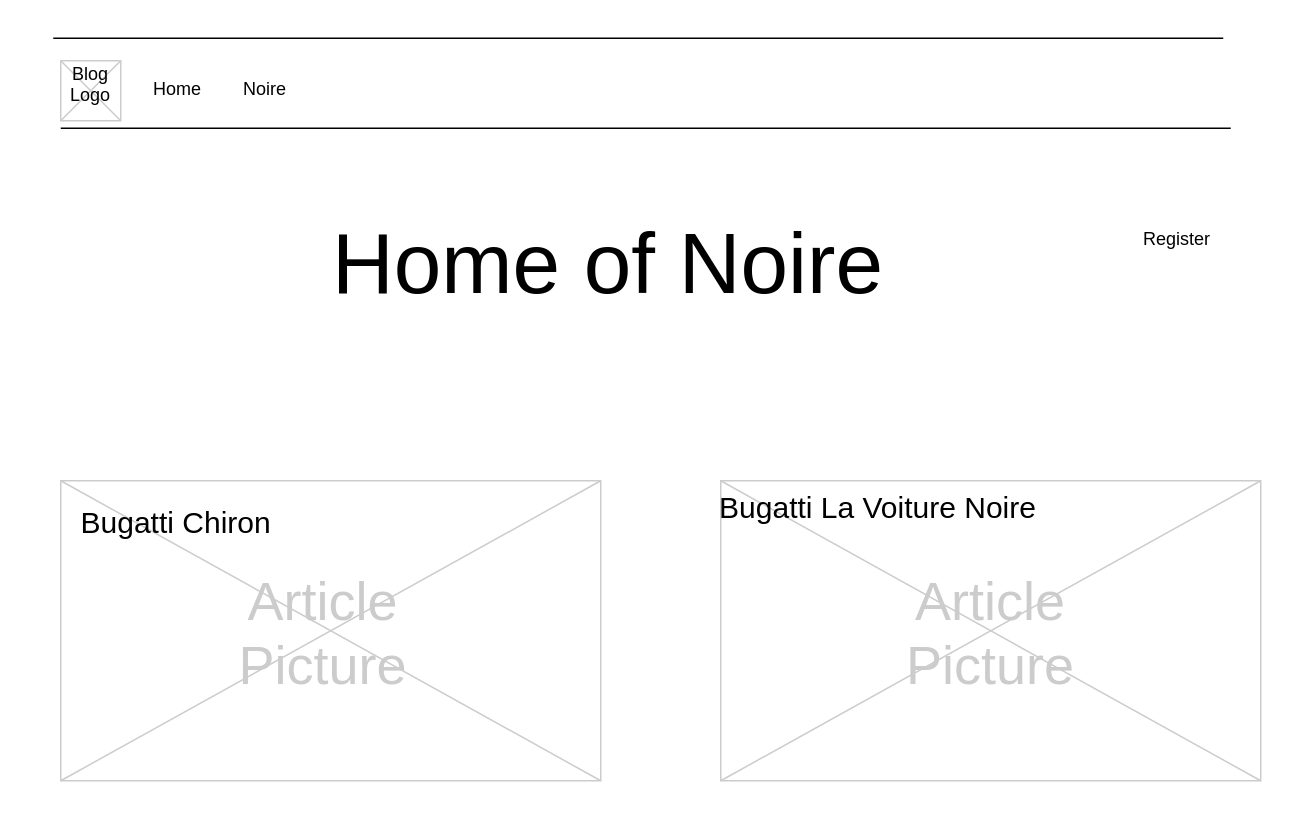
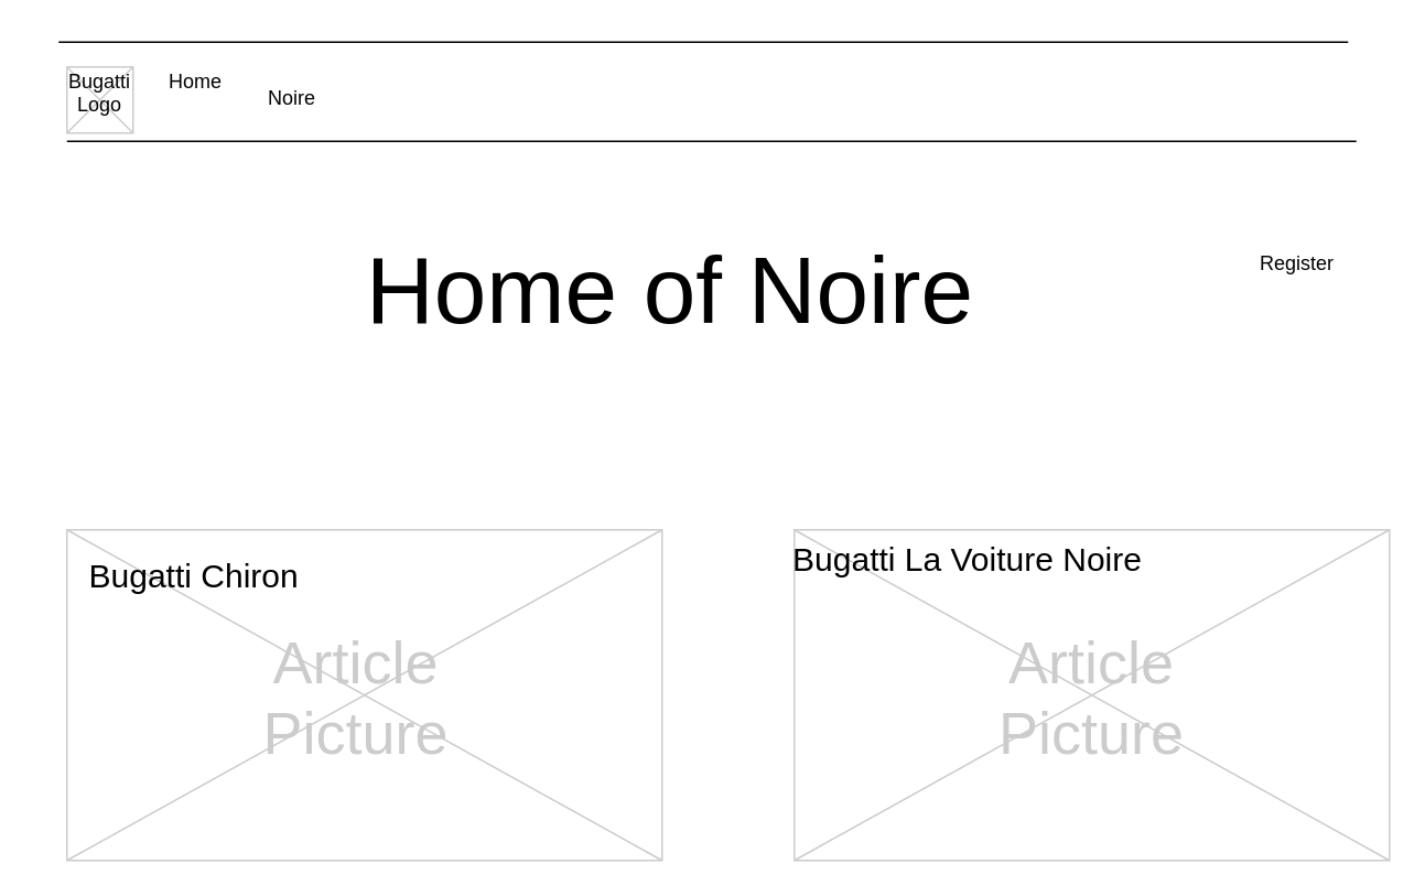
- <mxCell id="8" value="Blog &#10;Logo" style="text;spacingTop=-5;align=center" parent="1" vertex="1"><mxGeometry x="40" y="40" width="40" height="40" as="geometry" /></mxCell>
+ <mxCell id="8" value="Bugatti &#10;Logo" style="text;spacingTop=-5;align=center" parent="1" vertex="1"><mxGeometry x="40" y="40" width="40" height="40" as="geometry" /></mxCell>
- <mxCell id="4" value="Home" style="text;spacingTop=-5;" parent="1" vertex="1"><mxGeometry x="100" y="50" width="30" height="20" as="geometry" /></mxCell>
+ <mxCell id="4" value="Home" style="text;spacingTop=-5;" parent="1" vertex="1"><mxGeometry x="100" y="40" width="30" height="20" as="geometry" /></mxCell>
